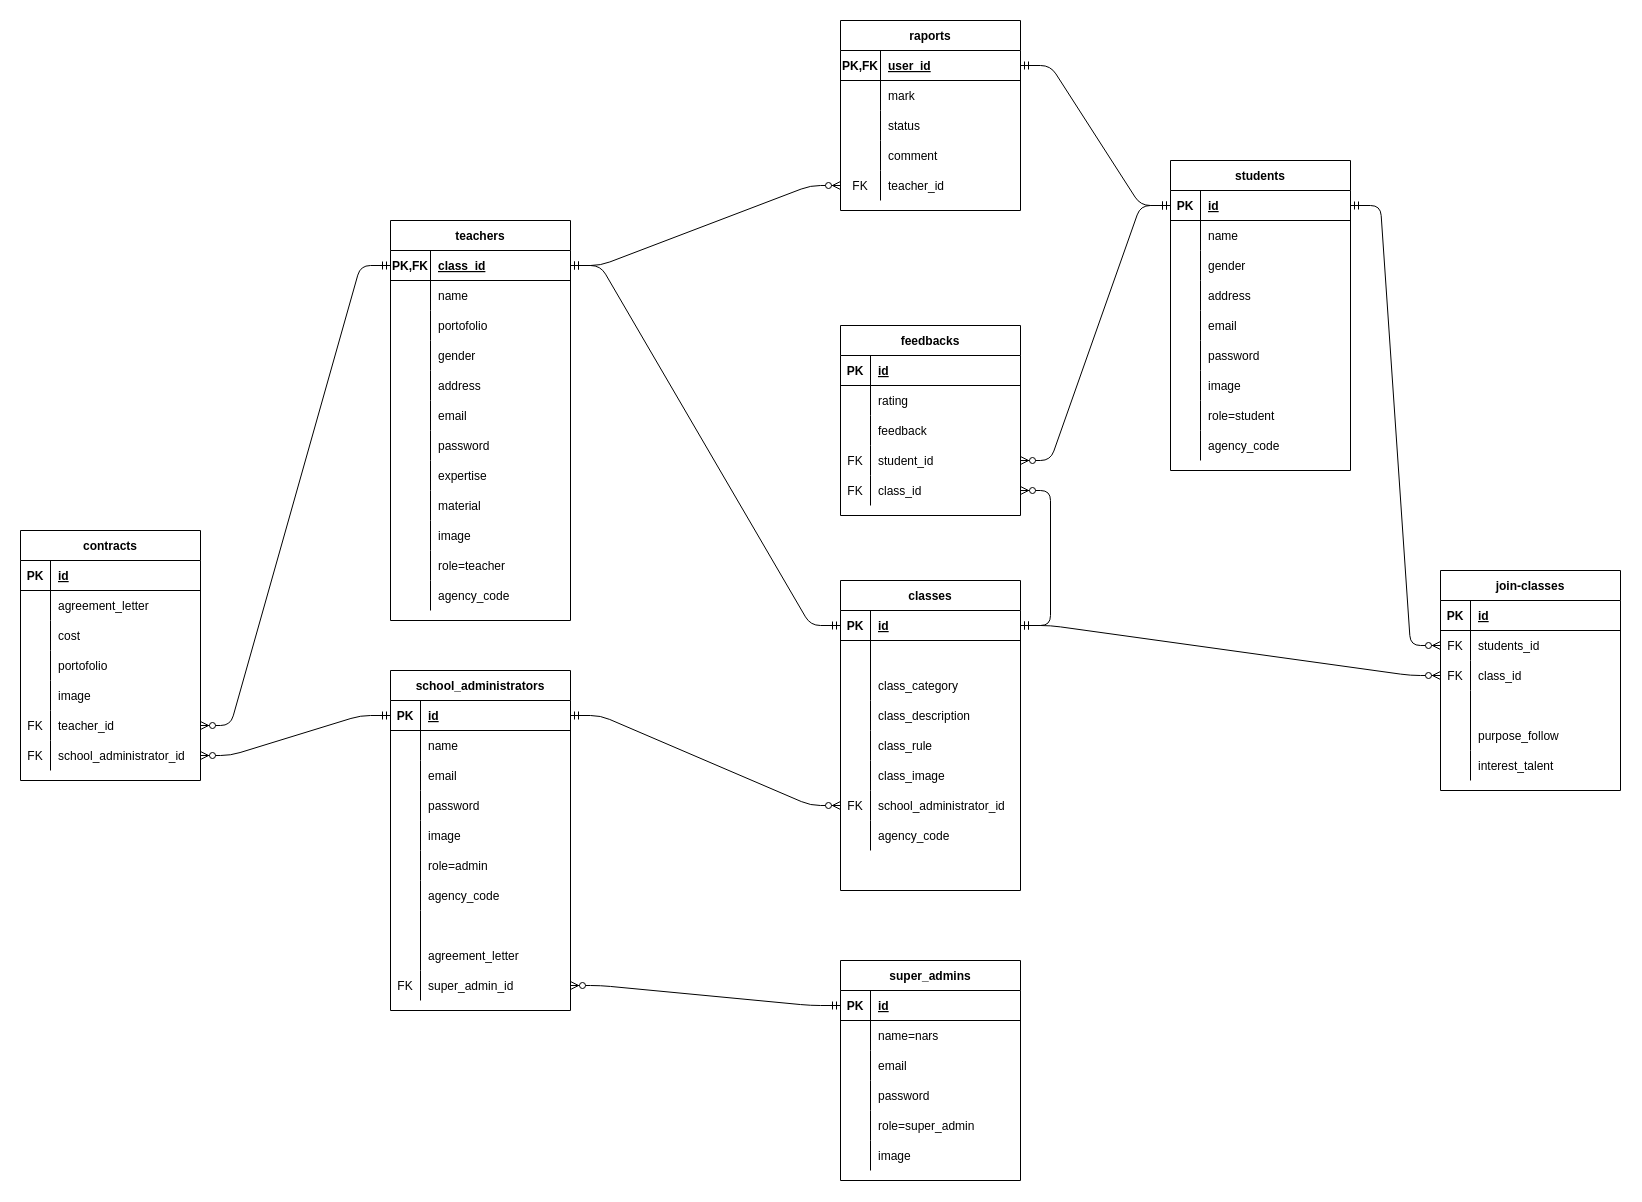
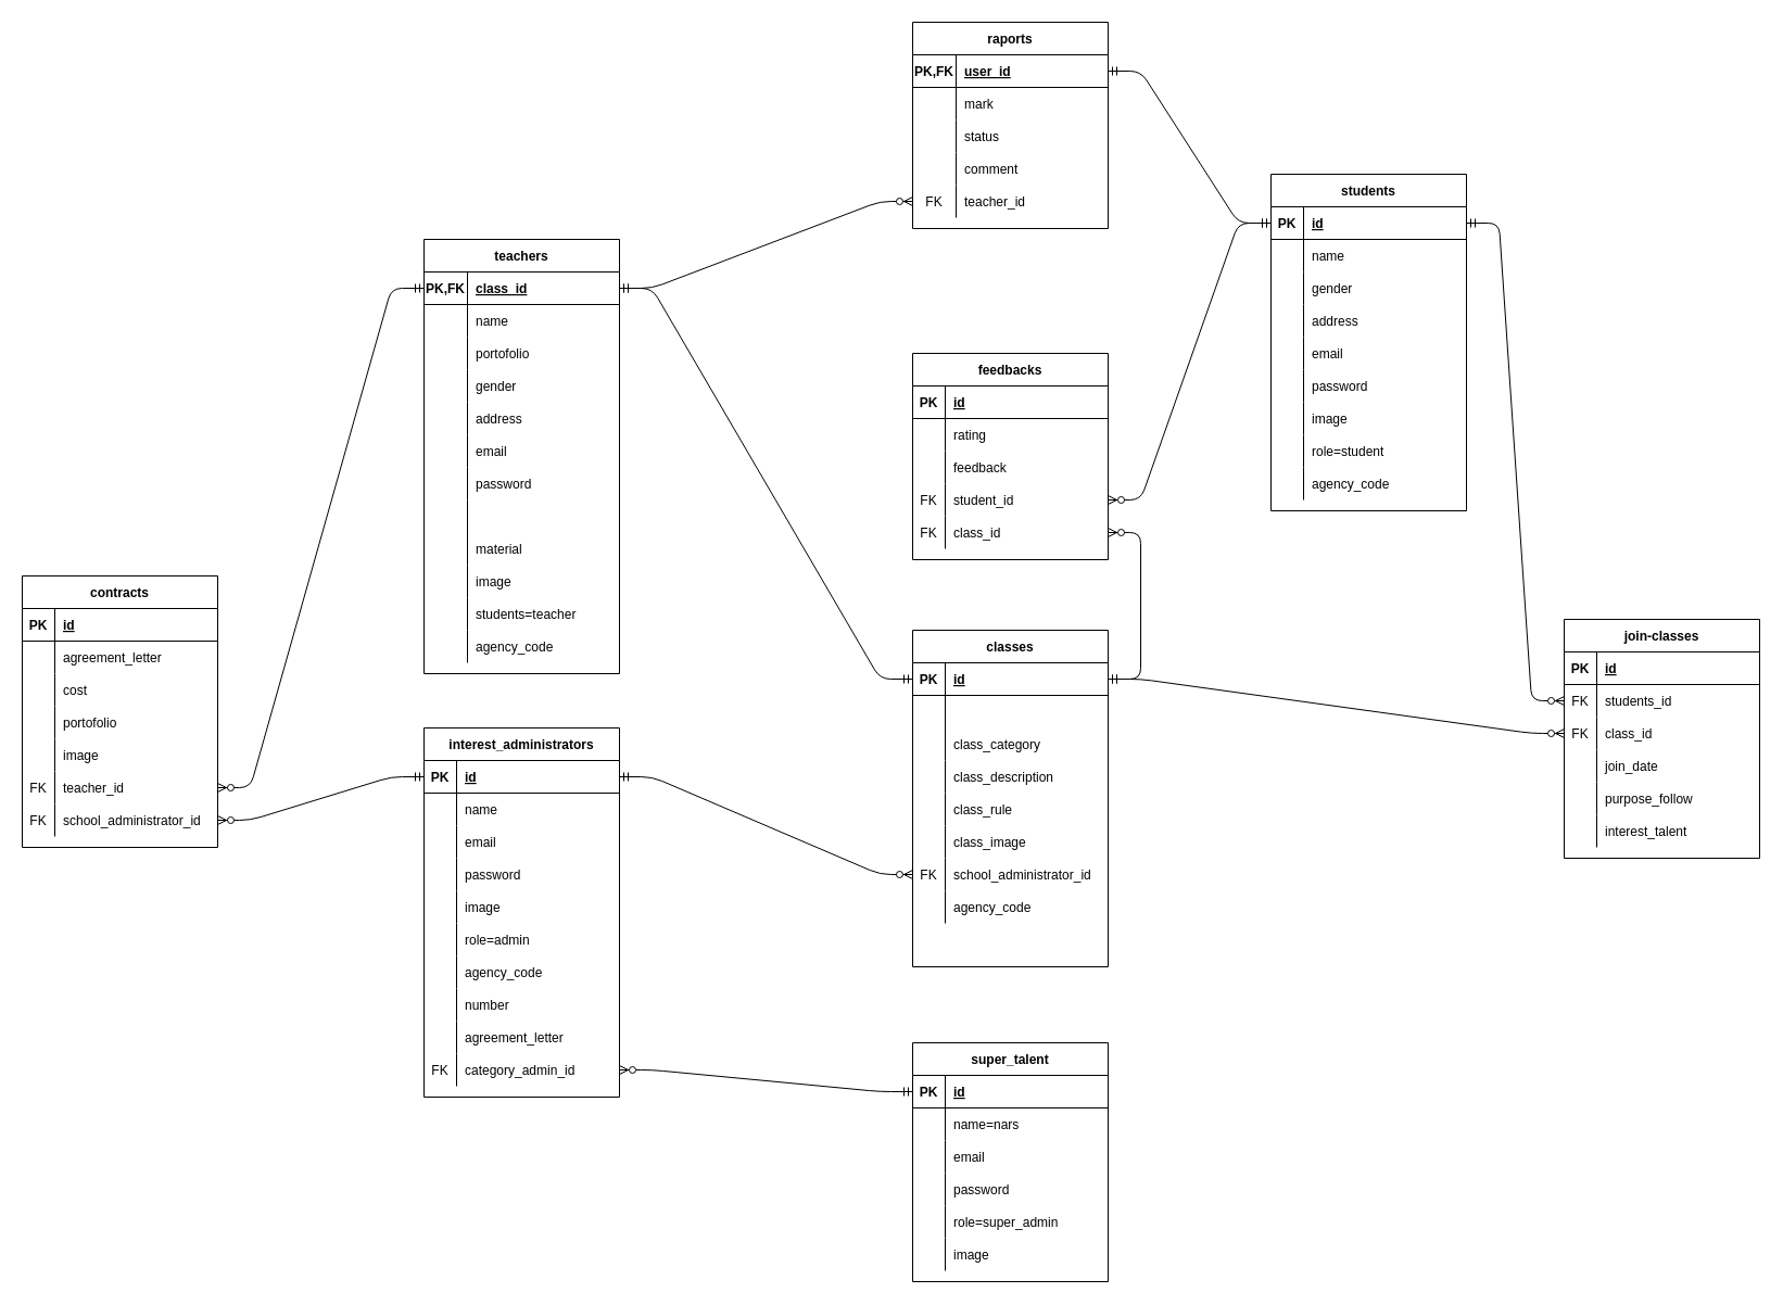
- <mxCell id="168" value="expertise" style="shape=partialRectangle;connectable=0;fillColor=none;top=0;left=0;bottom=0;right=0;align=left;spacingLeft=6;overflow=hidden;" parent="166" vertex="1"><mxGeometry x="40" width="140" height="30" as="geometry" /></mxCell>
- <mxCell id="177" value="role=teacher" style="shape=partialRectangle;connectable=0;fillColor=none;top=0;left=0;bottom=0;right=0;align=left;spacingLeft=6;overflow=hidden;" parent="175" vertex="1"><mxGeometry x="40" width="140" height="30" as="geometry" /></mxCell>
+ <mxCell id="177" value="students=teacher" style="shape=partialRectangle;connectable=0;fillColor=none;top=0;left=0;bottom=0;right=0;align=left;spacingLeft=6;overflow=hidden;" parent="175" vertex="1"><mxGeometry x="40" width="140" height="30" as="geometry" /></mxCell>
- <mxCell id="2" value="school_administrators" style="shape=table;startSize=30;container=1;collapsible=1;childLayout=tableLayout;fixedRows=1;rowLines=0;fontStyle=1;align=center;resizeLast=1;" parent="1" vertex="1"><mxGeometry y="670" width="180" height="340" as="geometry" x="390" /></mxCell>
+ <mxCell id="2" value="interest_administrators" style="shape=table;startSize=30;container=1;collapsible=1;childLayout=tableLayout;fixedRows=1;rowLines=0;fontStyle=1;align=center;resizeLast=1;" parent="1" vertex="1"><mxGeometry y="670" width="180" height="340" as="geometry" x="390" /></mxCell>
+ <mxCell id="100" value="join_date" style="shape=partialRectangle;connectable=0;fillColor=none;top=0;left=0;bottom=0;right=0;align=left;spacingLeft=6;overflow=hidden;" parent="98" vertex="1"><mxGeometry x="30" width="150" height="30" as="geometry" /></mxCell>
+ <mxCell id="26" value="number" style="shape=partialRectangle;connectable=0;fillColor=none;top=0;left=0;bottom=0;right=0;align=left;spacingLeft=6;overflow=hidden;" parent="24" vertex="1"><mxGeometry x="30" width="150" height="30" as="geometry" /></mxCell>
- <mxCell id="182" value="super_admins" style="shape=table;startSize=30;container=1;collapsible=1;childLayout=tableLayout;fixedRows=1;rowLines=0;fontStyle=1;align=center;resizeLast=1;" parent="1" vertex="1"><mxGeometry x="840" y="960" width="180" height="220" as="geometry" /></mxCell>
+ <mxCell id="182" value="super_talent" style="shape=table;startSize=30;container=1;collapsible=1;childLayout=tableLayout;fixedRows=1;rowLines=0;fontStyle=1;align=center;resizeLast=1;" parent="1" vertex="1"><mxGeometry x="840" y="960" width="180" height="220" as="geometry" /></mxCell>
- <mxCell id="32" value="super_admin_id" style="shape=partialRectangle;connectable=0;fillColor=none;top=0;left=0;bottom=0;right=0;align=left;spacingLeft=6;overflow=hidden;" parent="30" vertex="1"><mxGeometry x="30" width="150" height="30" as="geometry" /></mxCell>
+ <mxCell id="32" value="category_admin_id" style="shape=partialRectangle;connectable=0;fillColor=none;top=0;left=0;bottom=0;right=0;align=left;spacingLeft=6;overflow=hidden;" parent="30" vertex="1"><mxGeometry x="30" width="150" height="30" as="geometry" /></mxCell>
